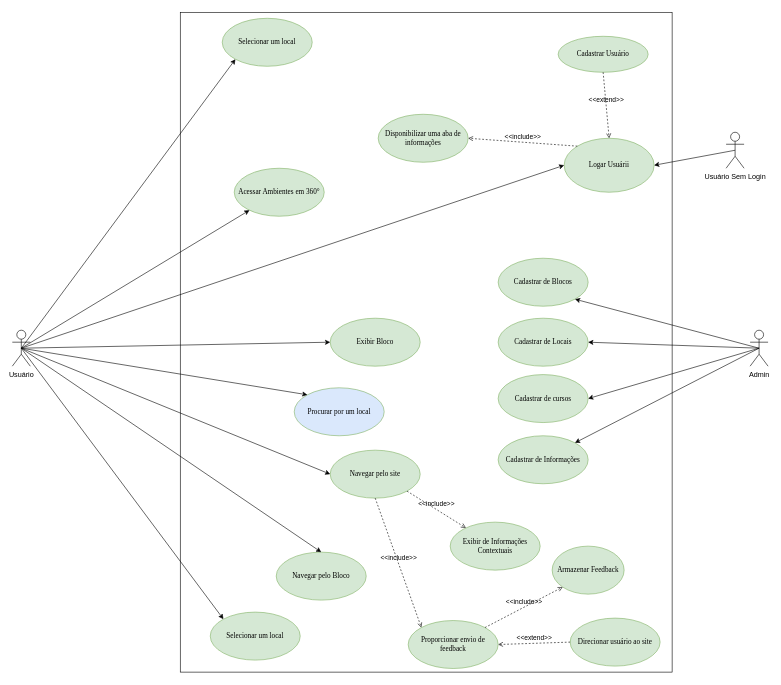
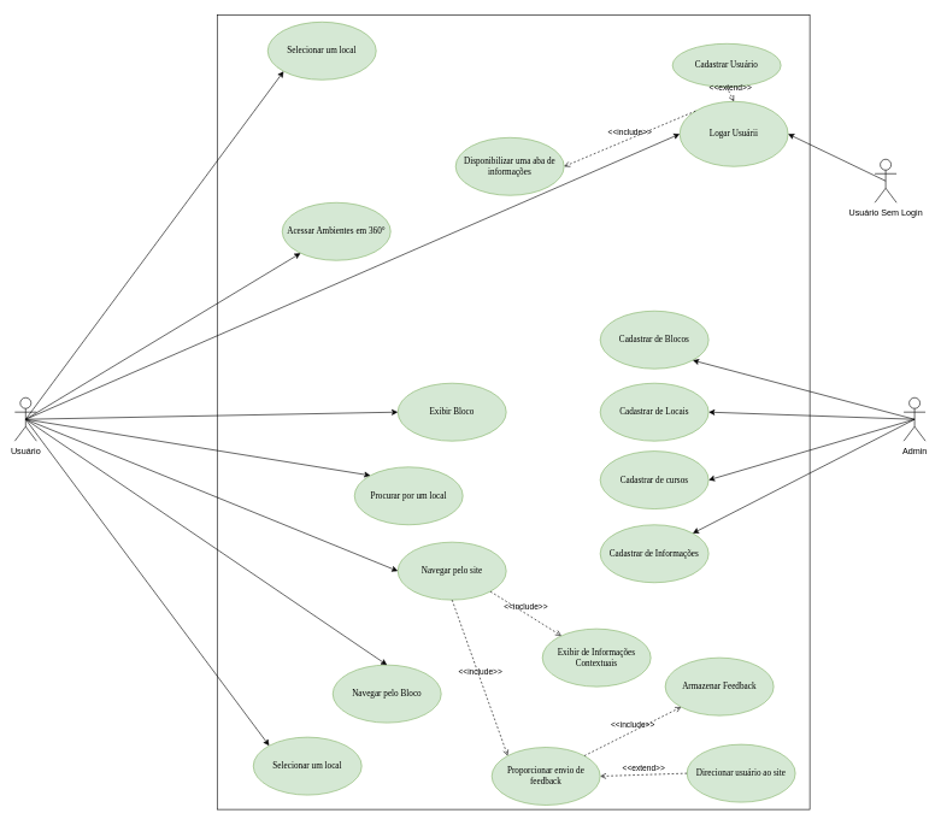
- <mxCell id="32" value="&lt;font face=&quot;Times New Roman, serif&quot;&gt;&lt;span style=&quot;white-space-collapse: preserve;&quot;&gt;Logar Usuárii&lt;/span&gt;&lt;/font&gt;" style="ellipse;whiteSpace=wrap;html=1;fillColor=#d5e8d4;strokeColor=#82b366;fillStyle=auto;" vertex="1" parent="1"><mxGeometry x="940" y="230" width="150" height="90" as="geometry" /></mxCell>
+ <mxCell id="32" value="&lt;font face=&quot;Times New Roman, serif&quot;&gt;&lt;span style=&quot;white-space-collapse: preserve;&quot;&gt;Logar Usuárii&lt;/span&gt;&lt;/font&gt;" style="ellipse;whiteSpace=wrap;html=1;fillColor=#d5e8d4;strokeColor=#82b366;fillStyle=auto;" vertex="1" parent="1"><mxGeometry x="940" y="140" width="150" height="90" as="geometry" /></mxCell>
- <mxCell id="12" value="&lt;span id=&quot;docs-internal-guid-c9275b83-7fff-f508-3f18-4c6a1340f712&quot;&gt;&lt;span style=&quot;font-family: &amp;quot;Times New Roman&amp;quot;, serif; background-color: transparent; font-variant-numeric: normal; font-variant-east-asian: normal; font-variant-alternates: normal; font-variant-position: normal; font-variant-emoji: normal; vertical-align: baseline; white-space-collapse: preserve;&quot;&gt;&lt;font&gt;Procurar por um local&lt;/font&gt;&lt;/span&gt;&lt;/span&gt;" style="ellipse;whiteSpace=wrap;html=1;fillColor=#dae8fc;strokeColor=#82b366;fillStyle=auto;" parent="1" vertex="1"><mxGeometry x="490" y="646" width="150" height="80" as="geometry" /></mxCell>
+ <mxCell id="12" value="&lt;span id=&quot;docs-internal-guid-c9275b83-7fff-f508-3f18-4c6a1340f712&quot;&gt;&lt;span style=&quot;font-family: &amp;quot;Times New Roman&amp;quot;, serif; background-color: transparent; font-variant-numeric: normal; font-variant-east-asian: normal; font-variant-alternates: normal; font-variant-position: normal; font-variant-emoji: normal; vertical-align: baseline; white-space-collapse: preserve;&quot;&gt;&lt;font&gt;Procurar por um local&lt;/font&gt;&lt;/span&gt;&lt;/span&gt;" style="ellipse;whiteSpace=wrap;html=1;fillColor=#d5e8d4;strokeColor=#82b366;fillStyle=auto;" parent="1" vertex="1"><mxGeometry x="490" y="646" width="150" height="80" as="geometry" /></mxCell>
- <mxCell id="17" value="&lt;span style=&quot;font-family: &amp;quot;Times New Roman&amp;quot;, serif; white-space-collapse: preserve;&quot;&gt;Armazenar Feedback&lt;/span&gt;" style="ellipse;whiteSpace=wrap;html=1;fillColor=#d5e8d4;strokeColor=#82b366;fillStyle=auto;" parent="1" vertex="1"><mxGeometry x="920" y="910" width="120" height="80" as="geometry" /></mxCell>
+ <mxCell id="17" value="&lt;span style=&quot;font-family: &amp;quot;Times New Roman&amp;quot;, serif; white-space-collapse: preserve;&quot;&gt;Armazenar Feedback&lt;/span&gt;" style="ellipse;whiteSpace=wrap;html=1;fillColor=#d5e8d4;strokeColor=#82b366;fillStyle=auto;" parent="1" vertex="1"><mxGeometry x="920" y="910" width="150" height="80" as="geometry" /></mxCell>
